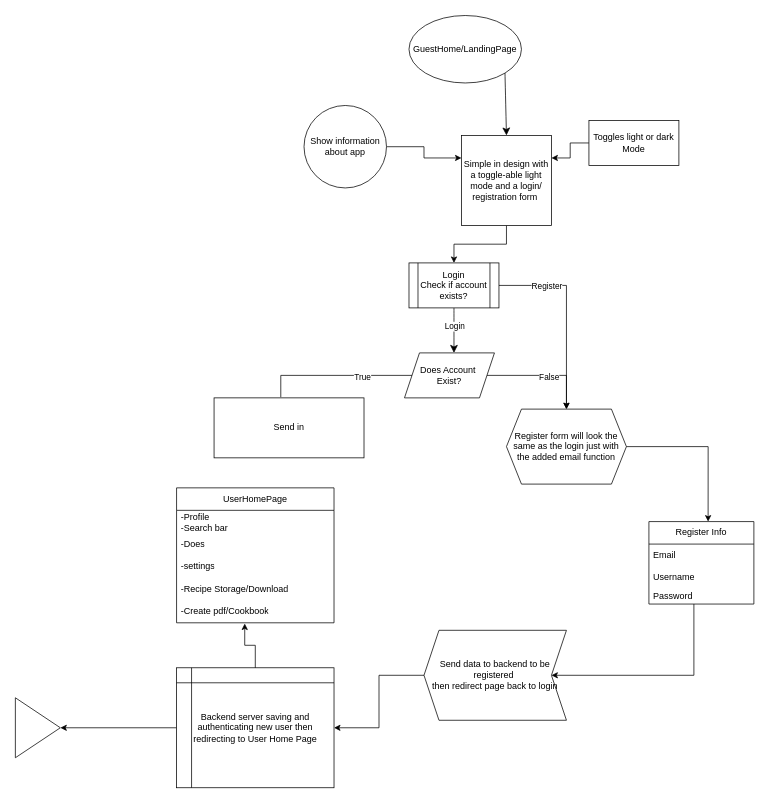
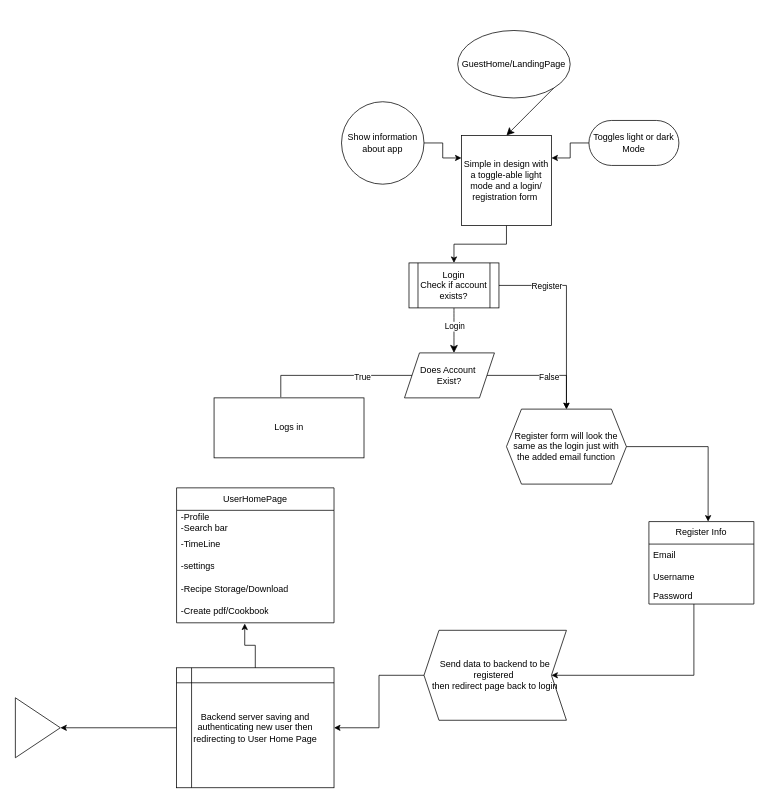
- <mxCell id="2" value="GuestHome/LandingPage" style="ellipse;whiteSpace=wrap;html=1;align=center;newEdgeStyle={&quot;edgeStyle&quot;:&quot;entityRelationEdgeStyle&quot;,&quot;startArrow&quot;:&quot;none&quot;,&quot;endArrow&quot;:&quot;none&quot;,&quot;segment&quot;:10,&quot;curved&quot;:1,&quot;sourcePerimeterSpacing&quot;:0,&quot;targetPerimeterSpacing&quot;:0};treeFolding=1;treeMoving=1;" parent="1" vertex="1"><mxGeometry x="545" y="20" width="150" height="90" as="geometry" /></mxCell>
+ <mxCell id="2" value="GuestHome/LandingPage" style="ellipse;whiteSpace=wrap;html=1;align=center;newEdgeStyle={&quot;edgeStyle&quot;:&quot;entityRelationEdgeStyle&quot;,&quot;startArrow&quot;:&quot;none&quot;,&quot;endArrow&quot;:&quot;none&quot;,&quot;segment&quot;:10,&quot;curved&quot;:1,&quot;sourcePerimeterSpacing&quot;:0,&quot;targetPerimeterSpacing&quot;:0};treeFolding=1;treeMoving=1;" parent="1" vertex="1"><mxGeometry x="610" y="40" width="150" height="90" as="geometry" /></mxCell>
- <mxCell id="7" value="Toggles light or dark Mode" style="whiteSpace=wrap;html=1;arcSize=50;rounded=0;" parent="1" vertex="1"><mxGeometry x="785" y="160" width="120" height="60" as="geometry" /></mxCell>
+ <mxCell id="7" value="Toggles light or dark Mode" style="rounded=1;whiteSpace=wrap;html=1;arcSize=50;" parent="1" vertex="1"><mxGeometry x="785" y="160" width="120" height="60" as="geometry" /></mxCell>
- <mxCell id="28" value="Show information about app" style="ellipse;whiteSpace=wrap;html=1;aspect=fixed;" parent="1" vertex="1"><mxGeometry x="405" y="140" width="110" height="110" as="geometry" /></mxCell>
+ <mxCell id="28" value="Show information about app" style="ellipse;whiteSpace=wrap;html=1;aspect=fixed;" parent="1" vertex="1"><mxGeometry x="455" y="135" width="110" height="110" as="geometry" /></mxCell>
- <mxCell id="20" value="Send in" style="rounded=0;whiteSpace=wrap;html=1;" parent="1" vertex="1"><mxGeometry x="285" y="530" width="200" height="80" as="geometry" /></mxCell>
+ <mxCell id="20" value="Logs in" style="rounded=0;whiteSpace=wrap;html=1;" parent="1" vertex="1"><mxGeometry x="285" y="530" width="200" height="80" as="geometry" /></mxCell>
- <mxCell id="23" value="-Does" style="text;strokeColor=none;fillColor=none;align=left;verticalAlign=middle;spacingLeft=4;spacingRight=4;overflow=hidden;points=[[0,0.5],[1,0.5]];portConstraint=eastwest;rotatable=0;whiteSpace=wrap;html=1;" parent="21" vertex="1"><mxGeometry y="60" width="210" height="30" as="geometry" /></mxCell>
+ <mxCell id="23" value="-TimeLine" style="text;strokeColor=none;fillColor=none;align=left;verticalAlign=middle;spacingLeft=4;spacingRight=4;overflow=hidden;points=[[0,0.5],[1,0.5]];portConstraint=eastwest;rotatable=0;whiteSpace=wrap;html=1;" parent="21" vertex="1"><mxGeometry y="60" width="210" height="30" as="geometry" /></mxCell>
